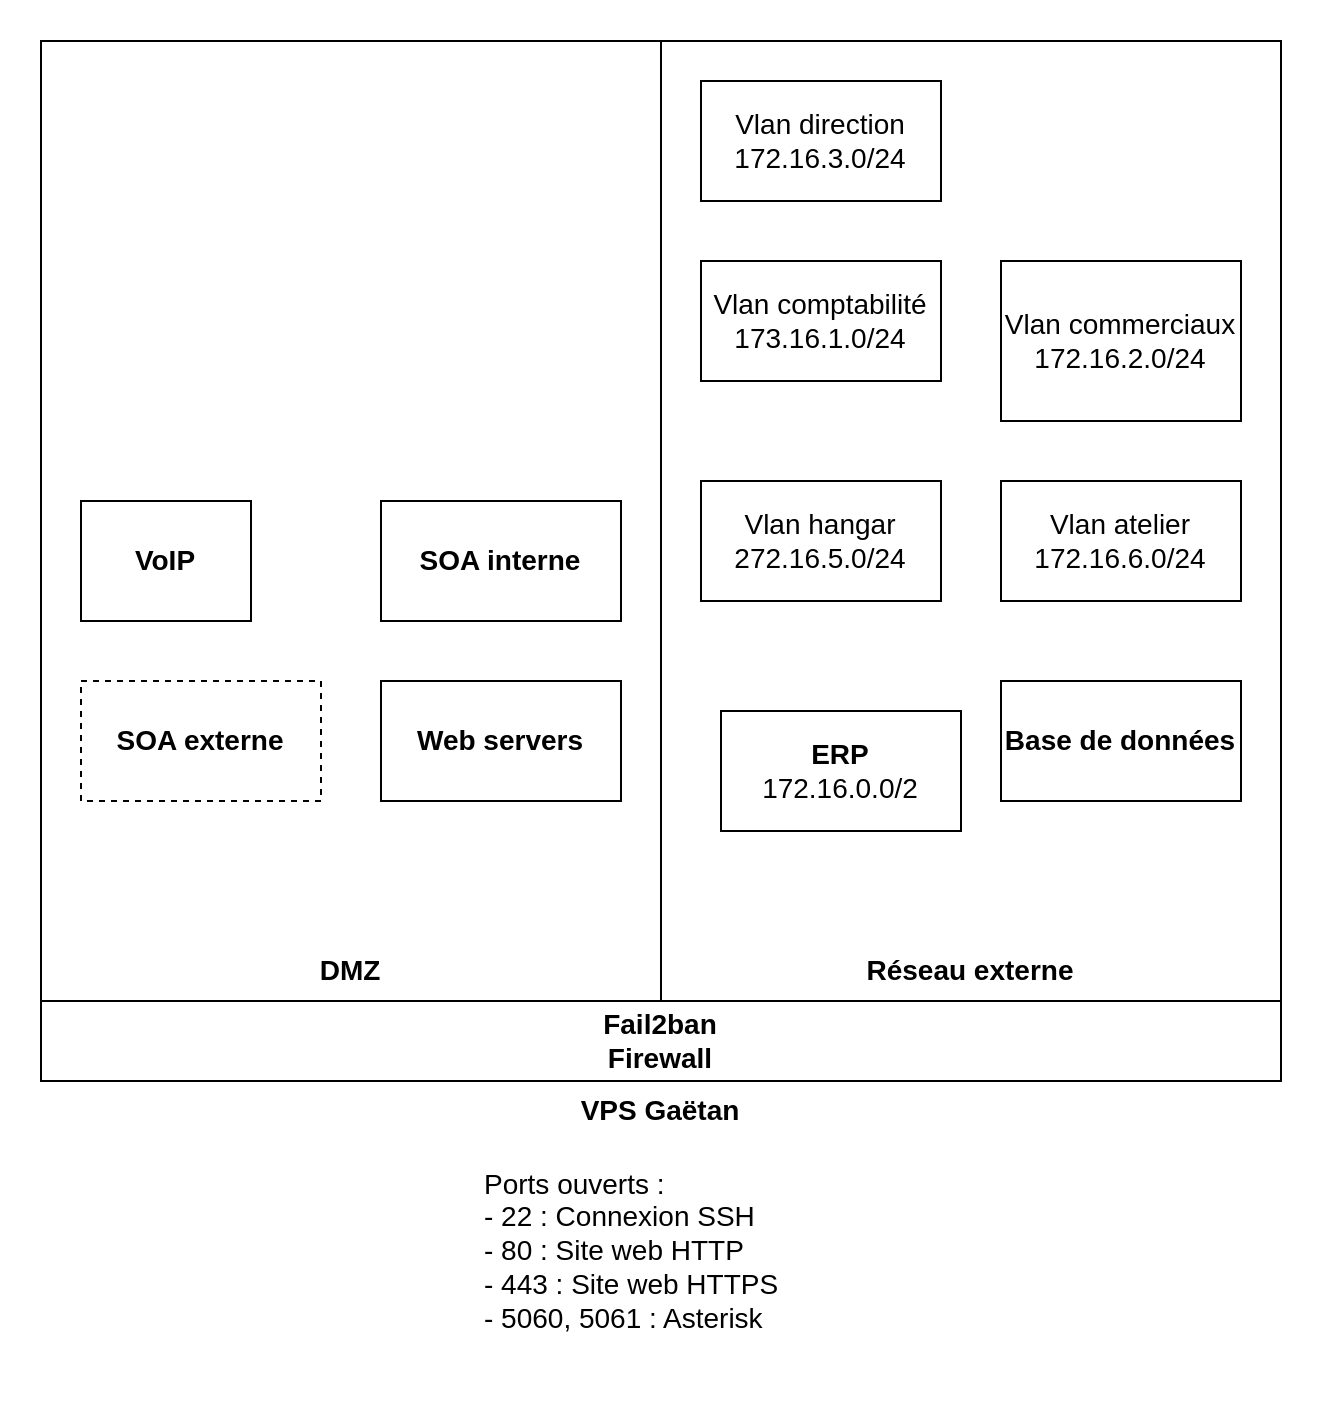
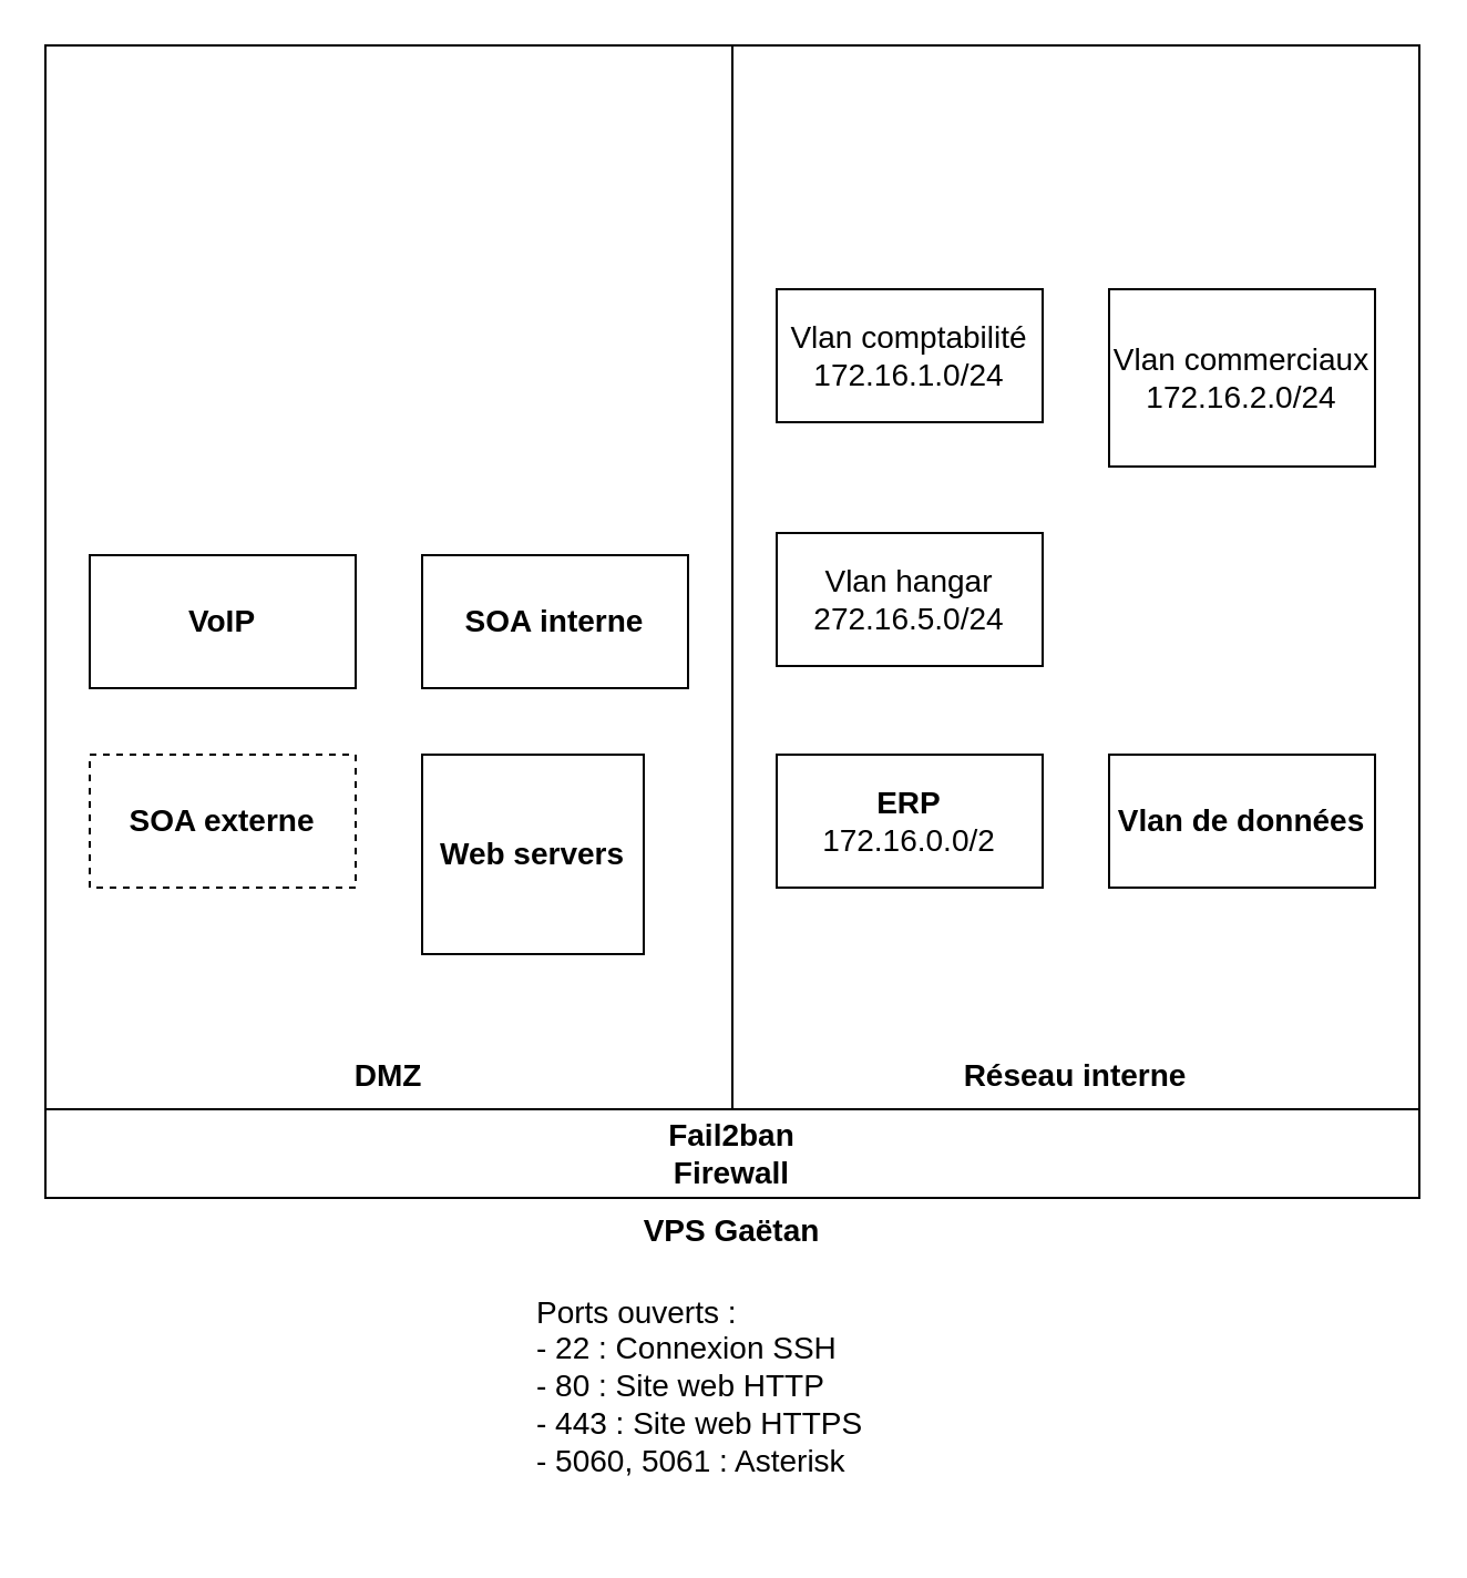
- <mxCell id="11" value="&lt;font style=&quot;font-size: 14px&quot;&gt;Vlan direction&lt;br&gt;172.16.3.0/24&lt;br&gt;&lt;/font&gt;" style="rounded=0;whiteSpace=wrap;html=1;fillColor=none;" vertex="1" parent="1"><mxGeometry x="350" y="40" width="120" height="60" as="geometry" /></mxCell>
- <mxCell id="12" value="Vlan comptabilité&lt;br&gt;173.16.1.0/24" style="rounded=0;whiteSpace=wrap;html=1;fillColor=none;fontSize=14;" vertex="1" parent="1"><mxGeometry x="350" y="130" width="120" height="60" as="geometry" /></mxCell>
+ <mxCell id="12" value="Vlan comptabilité&lt;br&gt;172.16.1.0/24" style="rounded=0;whiteSpace=wrap;html=1;fillColor=none;fontSize=14;" vertex="1" parent="1"><mxGeometry x="350" y="130" width="120" height="60" as="geometry" /></mxCell>
- <mxCell id="14" value="&lt;font style=&quot;font-size: 14px&quot;&gt;Vlan atelier&lt;br&gt;172.16.6.0/24&lt;br&gt;&lt;/font&gt;" style="rounded=0;whiteSpace=wrap;html=1;fillColor=none;" vertex="1" parent="1"><mxGeometry x="500" y="240" width="120" height="60" as="geometry" /></mxCell>
- <mxCell id="8" value="&lt;b&gt;&lt;font style=&quot;font-size: 14px&quot;&gt;VoIP&lt;/font&gt;&lt;/b&gt;" style="rounded=0;whiteSpace=wrap;html=1;fillColor=none;" vertex="1" parent="1"><mxGeometry x="40" y="250" width="85" height="60" as="geometry" /></mxCell>
+ <mxCell id="8" value="&lt;b&gt;&lt;font style=&quot;font-size: 14px&quot;&gt;VoIP&lt;/font&gt;&lt;/b&gt;" style="rounded=0;whiteSpace=wrap;html=1;fillColor=none;" vertex="1" parent="1"><mxGeometry x="40" y="250" width="120" height="60" as="geometry" /></mxCell>
- <mxCell id="7" value="&lt;font style=&quot;font-size: 14px&quot;&gt;&lt;b&gt;Web servers&lt;/b&gt;&lt;/font&gt;" style="rounded=0;whiteSpace=wrap;html=1;fillColor=none;" vertex="1" parent="1"><mxGeometry x="190" y="340" width="120" height="60" as="geometry" /></mxCell>
+ <mxCell id="7" value="&lt;font style=&quot;font-size: 14px&quot;&gt;&lt;b&gt;Web servers&lt;/b&gt;&lt;/font&gt;" style="rounded=0;whiteSpace=wrap;html=1;fillColor=none;" vertex="1" parent="1"><mxGeometry x="190" y="340" width="100" height="90" as="geometry" /></mxCell>
- <mxCell id="16" value="&lt;font style=&quot;font-size: 14px&quot;&gt;&lt;b&gt;Base de données&lt;/b&gt;&lt;/font&gt;" style="rounded=0;whiteSpace=wrap;html=1;fillColor=none;" vertex="1" parent="1"><mxGeometry x="500" y="340" width="120" height="60" as="geometry" /></mxCell>
+ <mxCell id="16" value="&lt;font style=&quot;font-size: 14px&quot;&gt;&lt;b&gt;Vlan de données&lt;/b&gt;&lt;/font&gt;" style="rounded=0;whiteSpace=wrap;html=1;fillColor=none;" vertex="1" parent="1"><mxGeometry x="500" y="340" width="120" height="60" as="geometry" /></mxCell>
- <mxCell id="15" value="&lt;font style=&quot;font-size: 14px&quot;&gt;&lt;b&gt;ERP&lt;/b&gt;&lt;br&gt;172.16.0.0/2&lt;br&gt;&lt;/font&gt;" style="rounded=0;whiteSpace=wrap;html=1;fillColor=none;" vertex="1" parent="1"><mxGeometry x="360" y="355" width="120" height="60" as="geometry" /></mxCell>
+ <mxCell id="15" value="&lt;font style=&quot;font-size: 14px&quot;&gt;&lt;b&gt;ERP&lt;/b&gt;&lt;br&gt;172.16.0.0/2&lt;br&gt;&lt;/font&gt;" style="rounded=0;whiteSpace=wrap;html=1;fillColor=none;" vertex="1" parent="1"><mxGeometry x="350" y="340" width="120" height="60" as="geometry" /></mxCell>
- <mxCell id="5" value="&lt;font style=&quot;font-size: 14px&quot;&gt;&lt;b&gt;Réseau externe&lt;/b&gt;&lt;/font&gt;" style="rounded=0;whiteSpace=wrap;html=1;fillColor=none;labelPosition=center;verticalLabelPosition=bottom;align=center;verticalAlign=top;spacingTop=-30;" vertex="1" parent="1"><mxGeometry x="330" y="20" width="310" height="480" as="geometry" /></mxCell>
+ <mxCell id="5" value="&lt;font style=&quot;font-size: 14px&quot;&gt;&lt;b&gt;Réseau interne&lt;/b&gt;&lt;/font&gt;" style="rounded=0;whiteSpace=wrap;html=1;fillColor=none;labelPosition=center;verticalLabelPosition=bottom;align=center;verticalAlign=top;spacingTop=-30;" vertex="1" parent="1"><mxGeometry x="330" y="20" width="310" height="480" as="geometry" /></mxCell>
